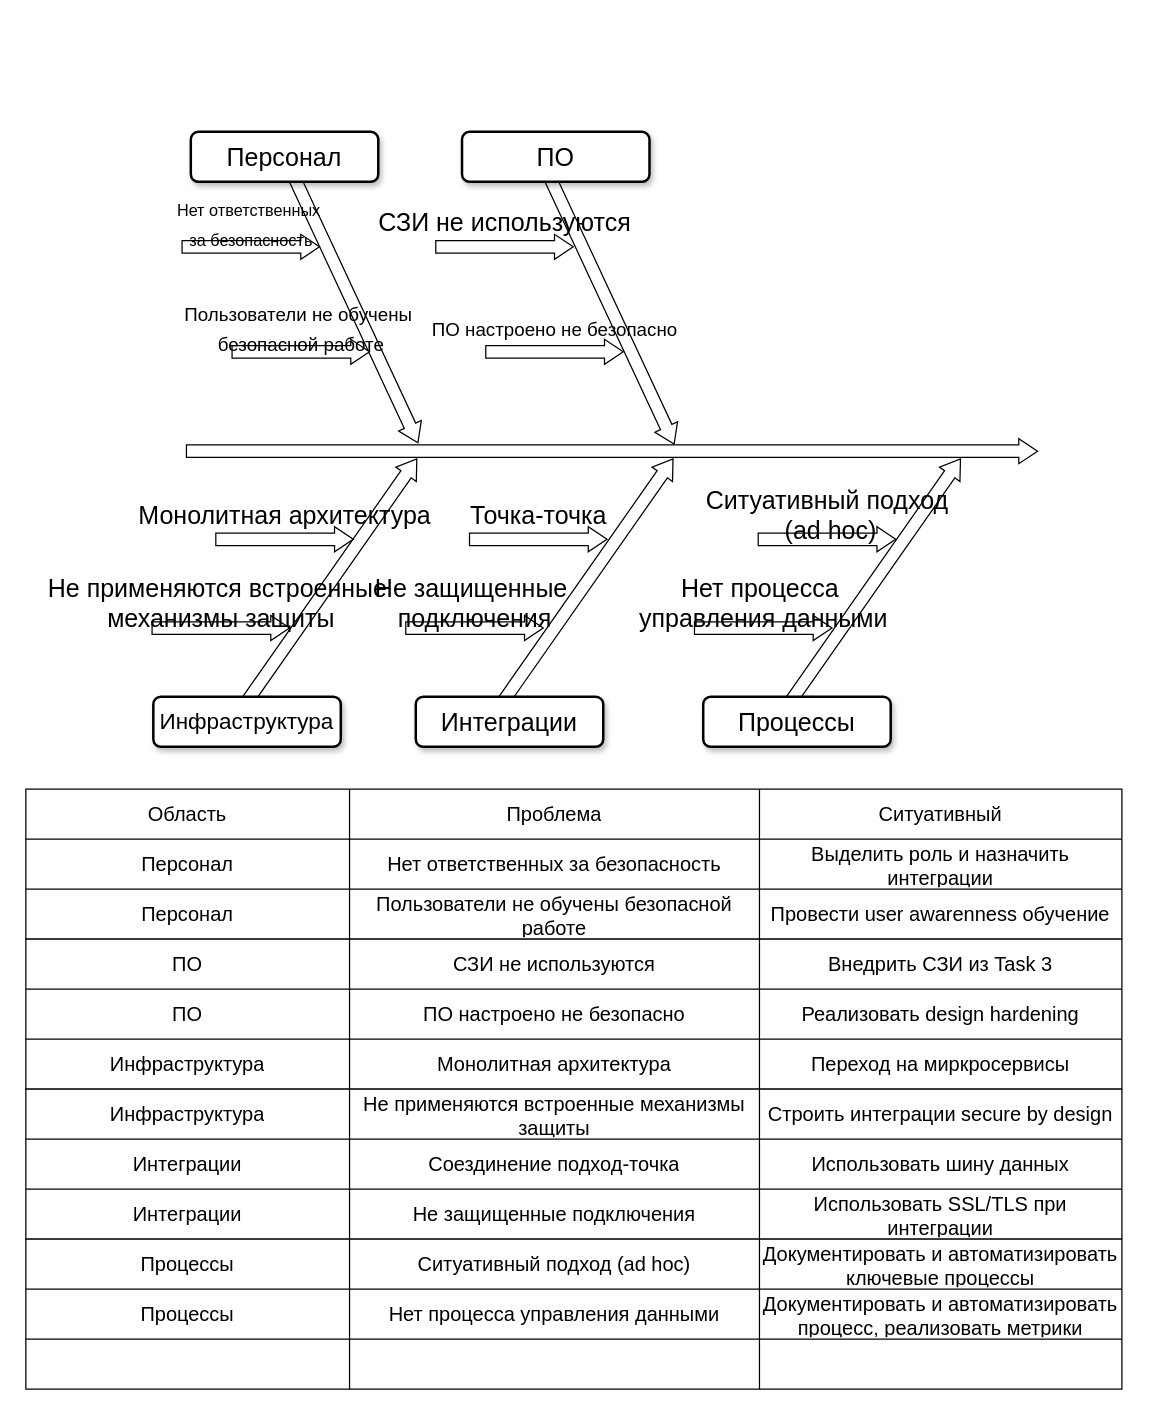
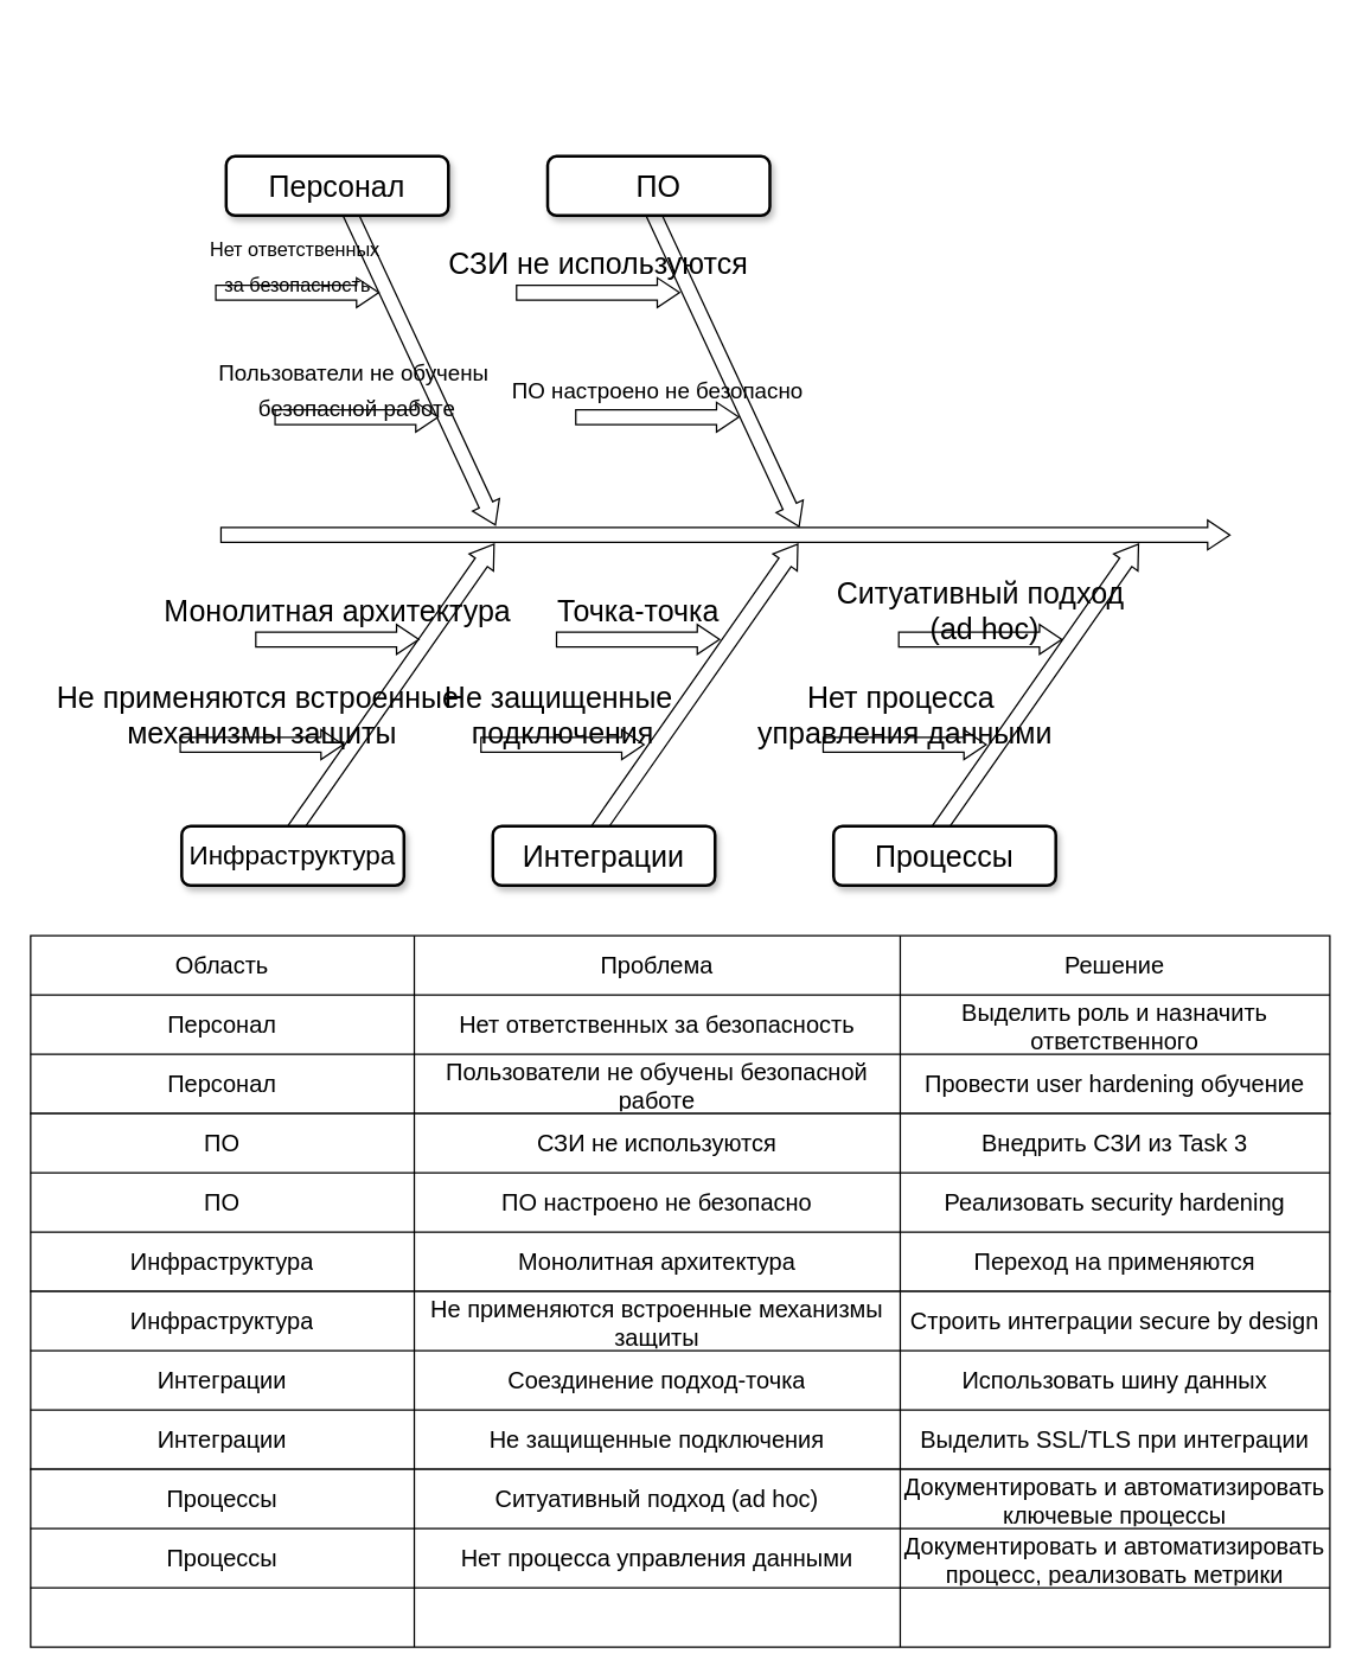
- <mxCell id="27" value="Ситуативный" style="shape=partialRectangle;html=1;whiteSpace=wrap;connectable=0;strokeColor=inherit;overflow=hidden;fillColor=none;top=0;left=0;bottom=0;right=0;pointerEvents=1;fontSize=16;" vertex="1" parent="24"><mxGeometry x="587" width="290" height="40" as="geometry"><mxRectangle width="290" height="40" as="alternateBounds" /></mxGeometry></mxCell>
+ <mxCell id="27" value="Решение" style="shape=partialRectangle;html=1;whiteSpace=wrap;connectable=0;strokeColor=inherit;overflow=hidden;fillColor=none;top=0;left=0;bottom=0;right=0;pointerEvents=1;fontSize=16;" vertex="1" parent="24"><mxGeometry x="587" width="290" height="40" as="geometry"><mxRectangle width="290" height="40" as="alternateBounds" /></mxGeometry></mxCell>
- <mxCell id="31" value="Выделить роль и назначить интеграции" style="shape=partialRectangle;html=1;whiteSpace=wrap;connectable=0;strokeColor=inherit;overflow=hidden;fillColor=none;top=0;left=0;bottom=0;right=0;pointerEvents=1;fontSize=16;" vertex="1" parent="28"><mxGeometry x="587" width="290" height="40" as="geometry"><mxRectangle width="290" height="40" as="alternateBounds" /></mxGeometry></mxCell>
+ <mxCell id="31" value="Выделить роль и назначить ответственного" style="shape=partialRectangle;html=1;whiteSpace=wrap;connectable=0;strokeColor=inherit;overflow=hidden;fillColor=none;top=0;left=0;bottom=0;right=0;pointerEvents=1;fontSize=16;" vertex="1" parent="28"><mxGeometry x="587" width="290" height="40" as="geometry"><mxRectangle width="290" height="40" as="alternateBounds" /></mxGeometry></mxCell>
- <mxCell id="35" value="Провести user awarenness обучение" style="shape=partialRectangle;html=1;whiteSpace=wrap;connectable=0;strokeColor=inherit;overflow=hidden;fillColor=none;top=0;left=0;bottom=0;right=0;pointerEvents=1;fontSize=16;" vertex="1" parent="32"><mxGeometry x="587" width="290" height="40" as="geometry"><mxRectangle width="290" height="40" as="alternateBounds" /></mxGeometry></mxCell>
+ <mxCell id="35" value="Провести user hardening обучение" style="shape=partialRectangle;html=1;whiteSpace=wrap;connectable=0;strokeColor=inherit;overflow=hidden;fillColor=none;top=0;left=0;bottom=0;right=0;pointerEvents=1;fontSize=16;" vertex="1" parent="32"><mxGeometry x="587" width="290" height="40" as="geometry"><mxRectangle width="290" height="40" as="alternateBounds" /></mxGeometry></mxCell>
- <mxCell id="44" value="Реализовать design hardening" style="shape=partialRectangle;html=1;whiteSpace=wrap;connectable=0;strokeColor=inherit;overflow=hidden;fillColor=none;top=0;left=0;bottom=0;right=0;pointerEvents=1;fontSize=16;" vertex="1" parent="41"><mxGeometry x="587" width="290" height="40" as="geometry"><mxRectangle width="290" height="40" as="alternateBounds" /></mxGeometry></mxCell>
+ <mxCell id="44" value="Реализовать security hardening" style="shape=partialRectangle;html=1;whiteSpace=wrap;connectable=0;strokeColor=inherit;overflow=hidden;fillColor=none;top=0;left=0;bottom=0;right=0;pointerEvents=1;fontSize=16;" vertex="1" parent="41"><mxGeometry x="587" width="290" height="40" as="geometry"><mxRectangle width="290" height="40" as="alternateBounds" /></mxGeometry></mxCell>
- <mxCell id="48" value="Переход на миркросервисы" style="shape=partialRectangle;html=1;whiteSpace=wrap;connectable=0;strokeColor=inherit;overflow=hidden;fillColor=none;top=0;left=0;bottom=0;right=0;pointerEvents=1;fontSize=16;" vertex="1" parent="45"><mxGeometry x="587" width="290" height="40" as="geometry"><mxRectangle width="290" height="40" as="alternateBounds" /></mxGeometry></mxCell>
+ <mxCell id="48" value="Переход на применяются" style="shape=partialRectangle;html=1;whiteSpace=wrap;connectable=0;strokeColor=inherit;overflow=hidden;fillColor=none;top=0;left=0;bottom=0;right=0;pointerEvents=1;fontSize=16;" vertex="1" parent="45"><mxGeometry x="587" width="290" height="40" as="geometry"><mxRectangle width="290" height="40" as="alternateBounds" /></mxGeometry></mxCell>
- <mxCell id="61" value="Использовать SSL/TLS при интеграции" style="shape=partialRectangle;html=1;whiteSpace=wrap;connectable=0;strokeColor=inherit;overflow=hidden;fillColor=none;top=0;left=0;bottom=0;right=0;pointerEvents=1;fontSize=16;" vertex="1" parent="58"><mxGeometry x="587" width="290" height="40" as="geometry"><mxRectangle width="290" height="40" as="alternateBounds" /></mxGeometry></mxCell>
+ <mxCell id="61" value="Выделить SSL/TLS при интеграции" style="shape=partialRectangle;html=1;whiteSpace=wrap;connectable=0;strokeColor=inherit;overflow=hidden;fillColor=none;top=0;left=0;bottom=0;right=0;pointerEvents=1;fontSize=16;" vertex="1" parent="58"><mxGeometry x="587" width="290" height="40" as="geometry"><mxRectangle width="290" height="40" as="alternateBounds" /></mxGeometry></mxCell>
